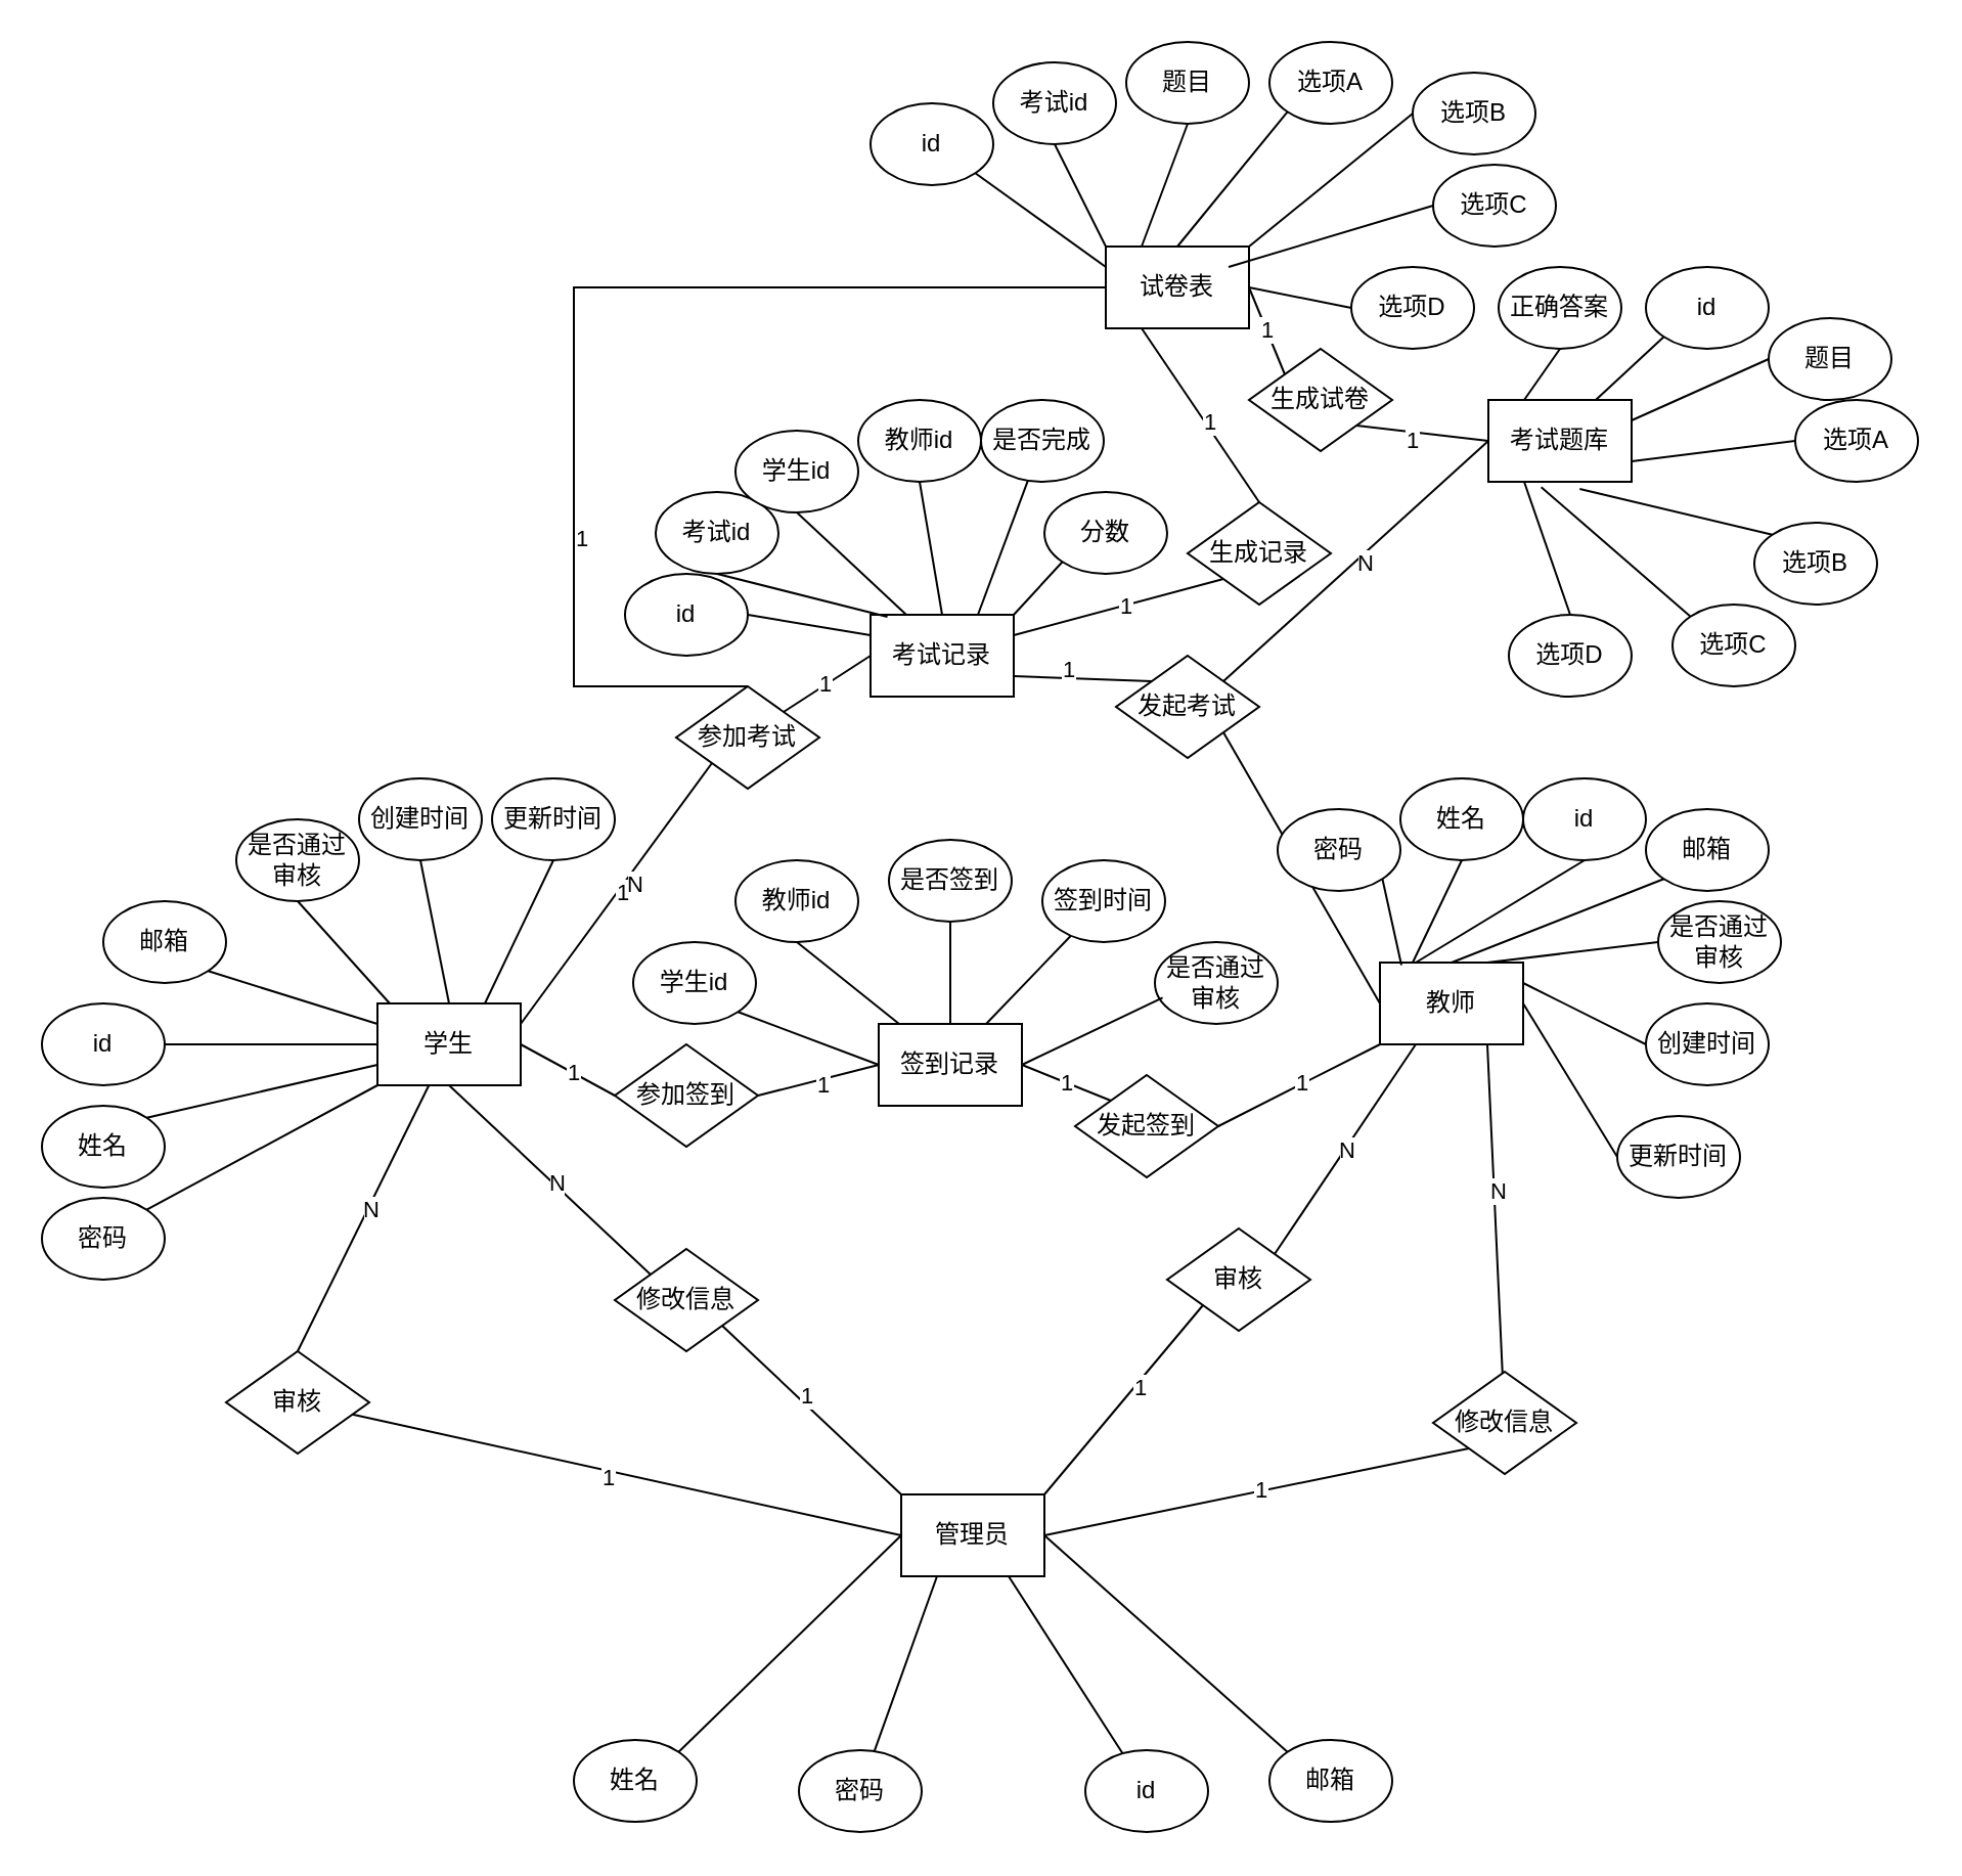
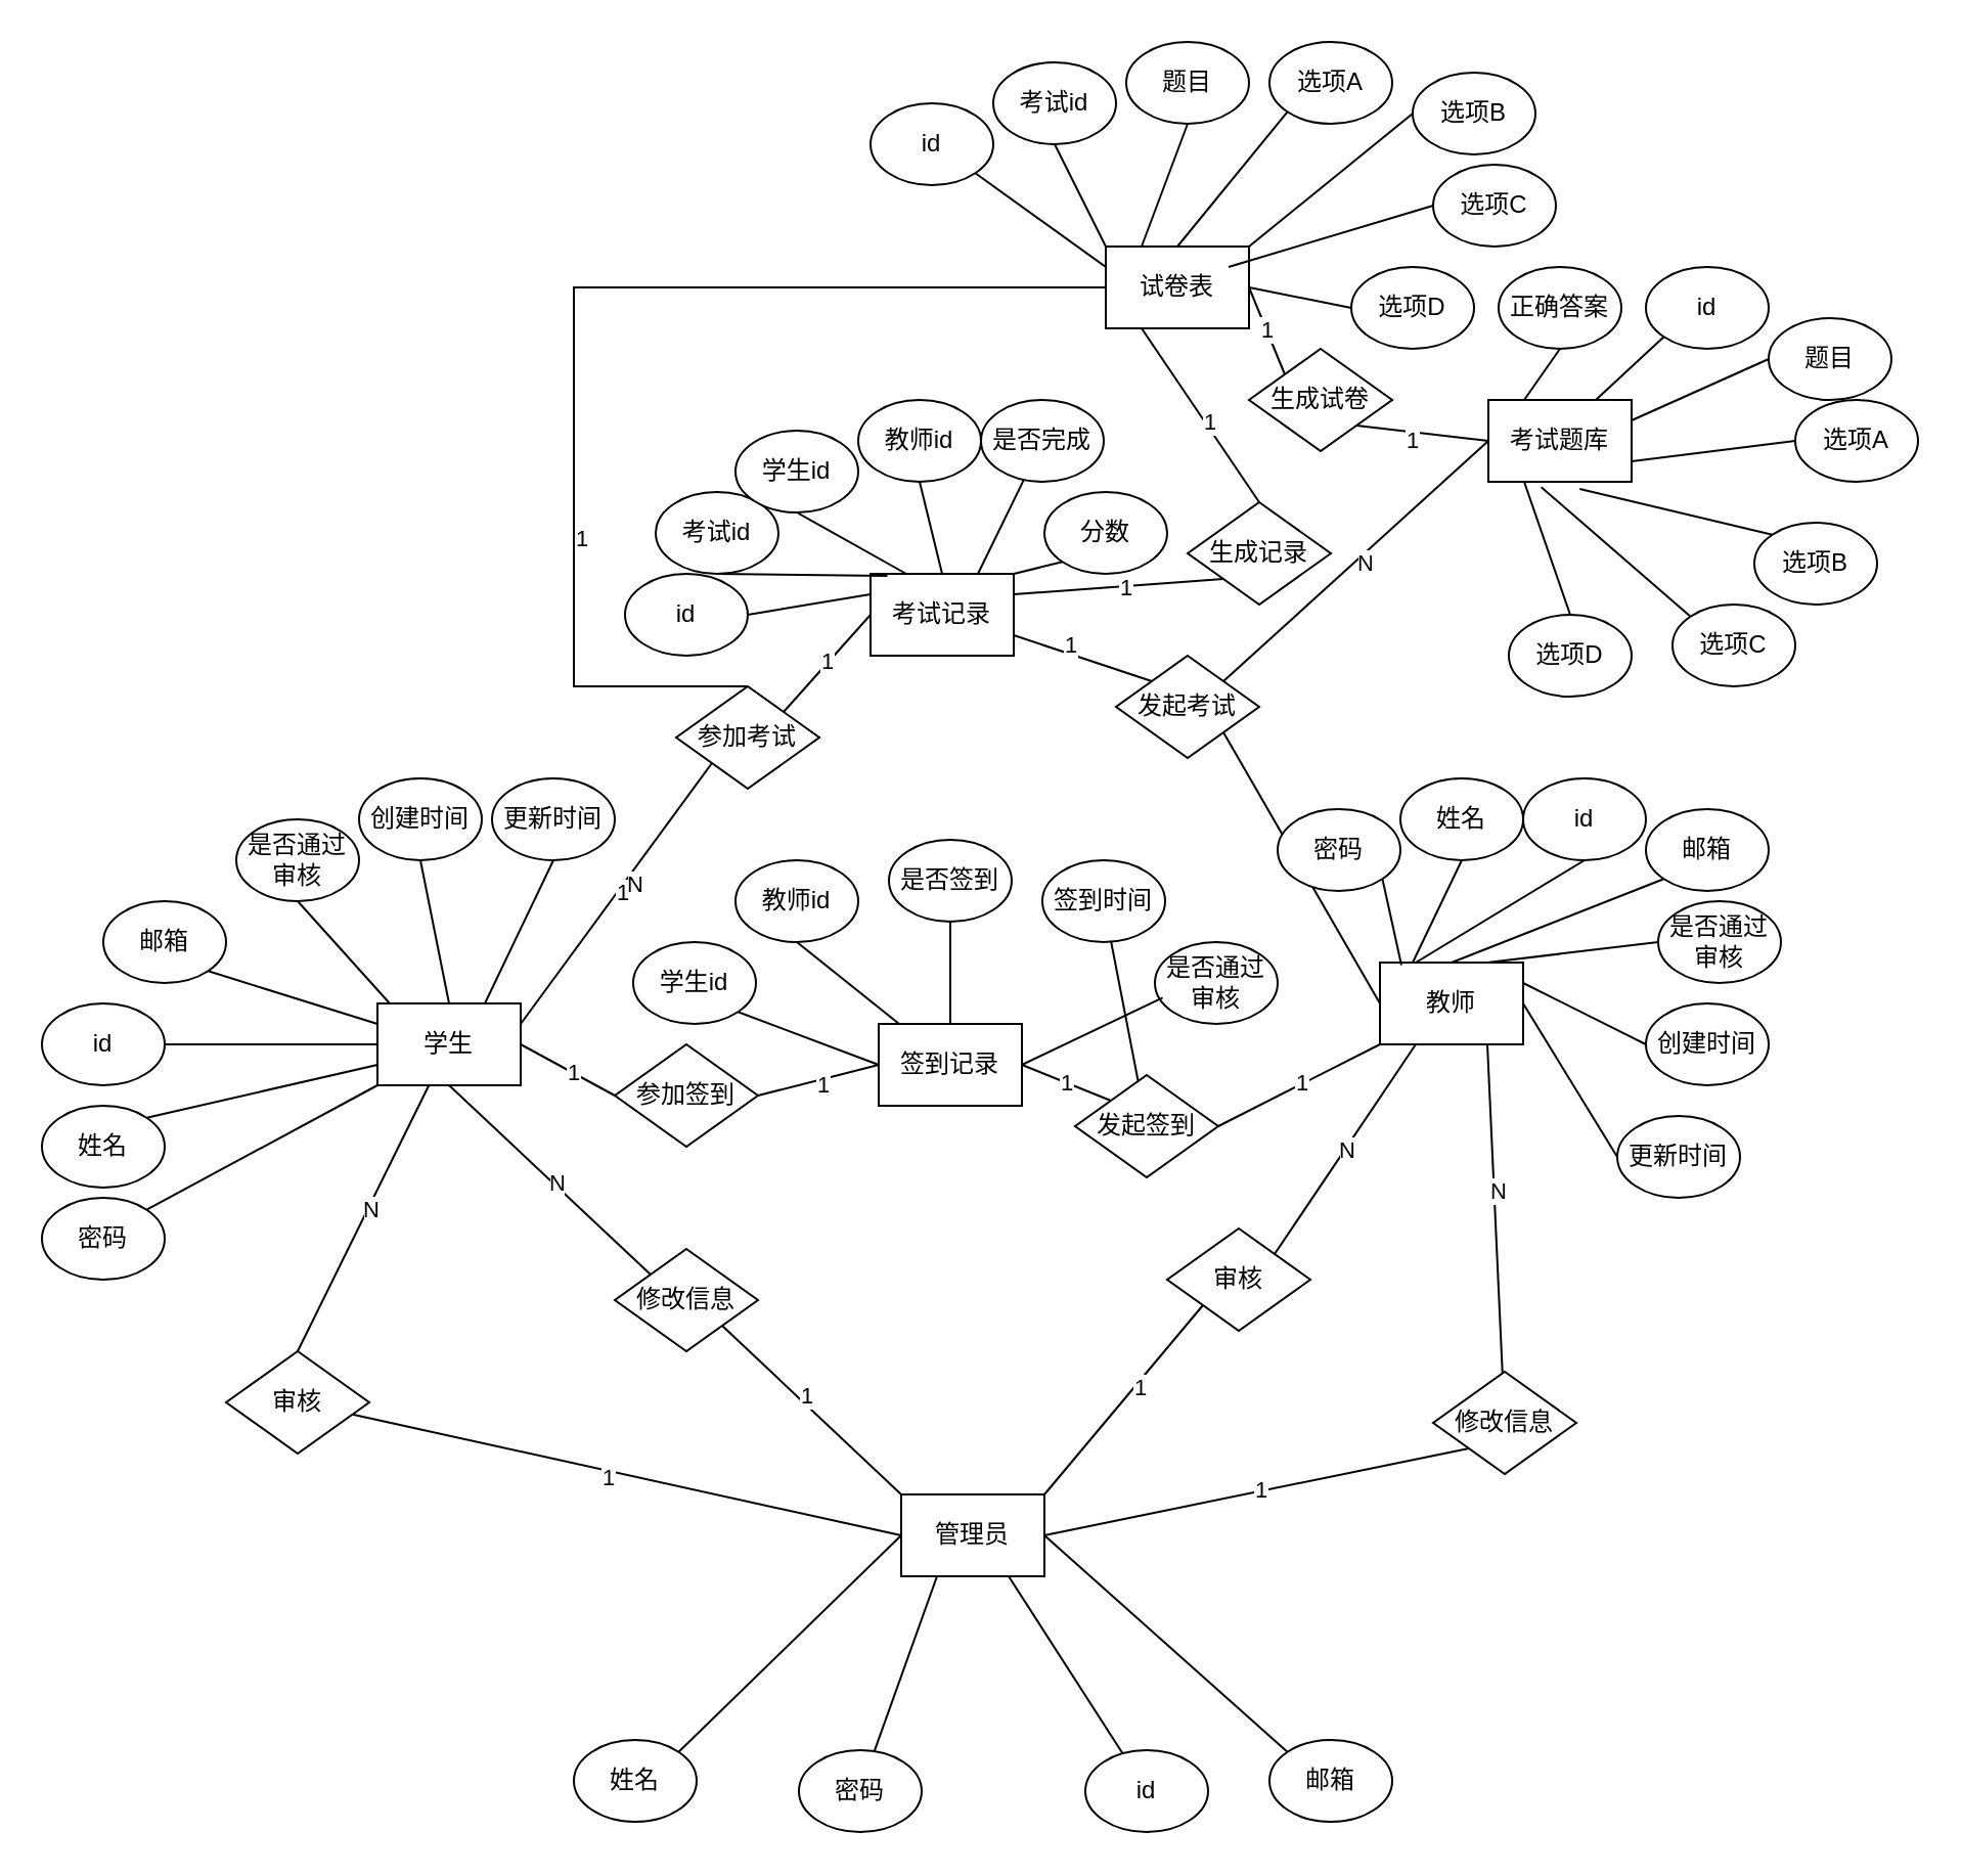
- <mxCell id="84" value="考试记录" style="rounded=0;whiteSpace=wrap;html=1;" vertex="1" parent="1"><mxGeometry x="425" y="300" width="70" height="40" as="geometry" /></mxCell>
+ <mxCell id="84" value="考试记录" style="rounded=0;whiteSpace=wrap;html=1;" vertex="1" parent="1"><mxGeometry x="425" y="280" width="70" height="40" as="geometry" /></mxCell>
- <mxCell id="80" style="rounded=0;orthogonalLoop=1;jettySize=auto;html=1;entryX=0.75;entryY=0;entryDx=0;entryDy=0;endArrow=none;endFill=0;" parent="1" source="81" target="73" edge="1"><mxGeometry relative="1" as="geometry" /></mxCell>
+ <mxCell id="80" style="rounded=0;orthogonalLoop=1;jettySize=auto;html=1;endArrow=none;endFill=0;" parent="1" source="81" target="66" edge="1"><mxGeometry relative="1" as="geometry" /></mxCell>
